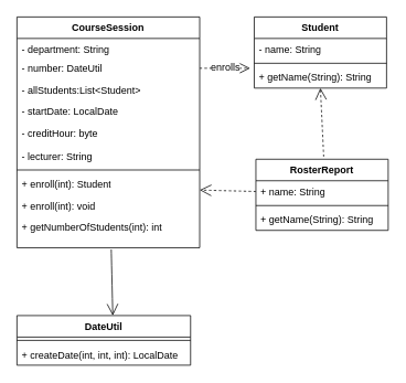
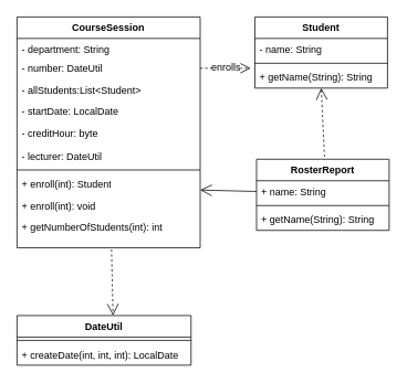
- <mxCell id="12" value="- lecturer: String" style="text;strokeColor=none;fillColor=none;align=left;verticalAlign=top;spacingLeft=4;spacingRight=4;overflow=hidden;rotatable=0;points=[[0,0.5],[1,0.5]];portConstraint=eastwest;whiteSpace=wrap;html=1;" parent="6" vertex="1"><mxGeometry y="156" width="221" height="25" as="geometry" /></mxCell>
+ <mxCell id="12" value="- lecturer: DateUtil" style="text;strokeColor=none;fillColor=none;align=left;verticalAlign=top;spacingLeft=4;spacingRight=4;overflow=hidden;rotatable=0;points=[[0,0.5],[1,0.5]];portConstraint=eastwest;whiteSpace=wrap;html=1;" parent="6" vertex="1"><mxGeometry y="156" width="221" height="25" as="geometry" /></mxCell>
- <mxCell id="26" value="" style="endArrow=open;endSize=12;dashed=1;html=1;rounded=0;fontSize=12;curved=1;exitX=0;exitY=0.5;exitDx=0;exitDy=0;entryX=1;entryY=0.75;entryDx=0;entryDy=0;" parent="1" source="21" target="6" edge="1"><mxGeometry x="0.029" width="160" relative="1" as="geometry"><mxPoint x="261" y="102" as="sourcePoint" /><mxPoint x="322" y="102" as="targetPoint" /><mxPoint as="offset" /></mxGeometry></mxCell>
+ <mxCell id="26" value="" style="endArrow=open;endSize=12;dashed=0;html=1;rounded=0;fontSize=12;curved=1;exitX=0;exitY=0.5;exitDx=0;exitDy=0;entryX=1;entryY=0.75;entryDx=0;entryDy=0;" parent="1" source="21" target="6" edge="1"><mxGeometry x="0.029" width="160" relative="1" as="geometry"><mxPoint x="261" y="102" as="sourcePoint" /><mxPoint x="322" y="102" as="targetPoint" /><mxPoint as="offset" /></mxGeometry></mxCell>
- <mxCell id="27" value="" style="endArrow=open;endSize=12;dashed=0;html=1;rounded=0;fontSize=12;curved=1;exitX=0.516;exitY=1.053;exitDx=0;exitDy=0;exitPerimeter=0;entryX=0.552;entryY=0;entryDx=0;entryDy=0;entryPerimeter=0;" parent="1" source="16" target="17" edge="1"><mxGeometry x="0.025" width="160" relative="1" as="geometry"><mxPoint x="271" y="112" as="sourcePoint" /><mxPoint x="147" y="377" as="targetPoint" /><mxPoint as="offset" /></mxGeometry></mxCell>
+ <mxCell id="27" value="" style="endArrow=open;endSize=12;dashed=1;html=1;rounded=0;fontSize=12;curved=1;exitX=0.516;exitY=1.053;exitDx=0;exitDy=0;exitPerimeter=0;entryX=0.552;entryY=0;entryDx=0;entryDy=0;entryPerimeter=0;" parent="1" source="16" target="17" edge="1"><mxGeometry x="0.025" width="160" relative="1" as="geometry"><mxPoint x="271" y="112" as="sourcePoint" /><mxPoint x="147" y="377" as="targetPoint" /><mxPoint as="offset" /></mxGeometry></mxCell>
